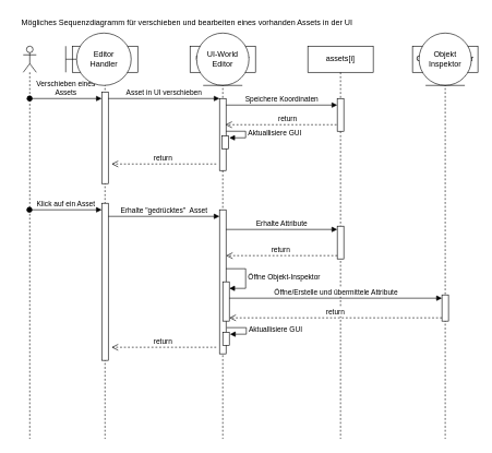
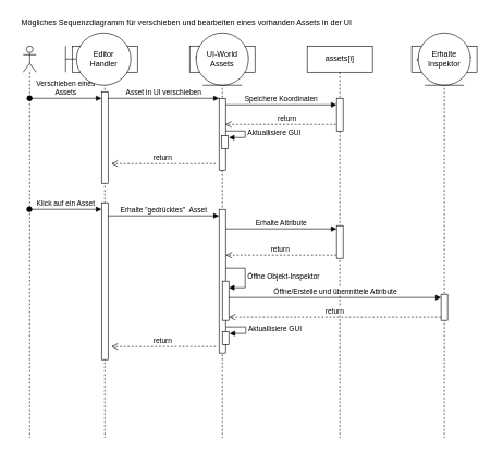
- <mxCell id="34" value="UI-World&lt;br&gt;Editor" style="ellipse;shape=umlEntity;whiteSpace=wrap;html=1;strokeColor=default;strokeWidth=1;align=center;verticalAlign=middle;fontFamily=Helvetica;fontSize=12;fontColor=default;fillColor=default;" vertex="1" parent="1"><mxGeometry x="300" y="50" width="80" height="80" as="geometry" /></mxCell>
+ <mxCell id="34" value="UI-World&lt;br&gt;Assets" style="ellipse;shape=umlEntity;whiteSpace=wrap;html=1;strokeColor=default;strokeWidth=1;align=center;verticalAlign=middle;fontFamily=Helvetica;fontSize=12;fontColor=default;fillColor=default;" vertex="1" parent="1"><mxGeometry x="300" y="50" width="80" height="80" as="geometry" /></mxCell>
- <mxCell id="29" value="Objekt-Inspektor" style="shape=umlLifeline;perimeter=lifelinePerimeter;whiteSpace=wrap;html=1;container=1;dropTarget=0;collapsible=0;recursiveResize=0;outlineConnect=0;portConstraint=eastwest;newEdgeStyle={&quot;curved&quot;:0,&quot;rounded&quot;:0};" vertex="1" parent="1"><mxGeometry x="630" y="70" width="100" height="600" as="geometry" /></mxCell>
+ <mxCell id="29" value="Asset-Inspektor" style="shape=umlLifeline;perimeter=lifelinePerimeter;whiteSpace=wrap;html=1;container=1;dropTarget=0;collapsible=0;recursiveResize=0;outlineConnect=0;portConstraint=eastwest;newEdgeStyle={&quot;curved&quot;:0,&quot;rounded&quot;:0};" vertex="1" parent="1"><mxGeometry x="630" y="70" width="100" height="600" as="geometry" /></mxCell>
- <mxCell id="35" value="Objekt&lt;br&gt;Inspektor" style="ellipse;shape=umlEntity;whiteSpace=wrap;html=1;strokeColor=default;strokeWidth=1;align=center;verticalAlign=middle;fontFamily=Helvetica;fontSize=12;fontColor=default;fillColor=default;" vertex="1" parent="1"><mxGeometry x="640" y="50" width="80" height="80" as="geometry" /></mxCell>
+ <mxCell id="35" value="Erhalte&lt;br&gt;Inspektor" style="ellipse;shape=umlEntity;whiteSpace=wrap;html=1;strokeColor=default;strokeWidth=1;align=center;verticalAlign=middle;fontFamily=Helvetica;fontSize=12;fontColor=default;fillColor=default;" vertex="1" parent="1"><mxGeometry x="640" y="50" width="80" height="80" as="geometry" /></mxCell>
